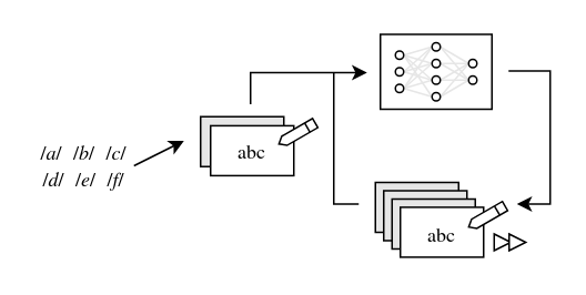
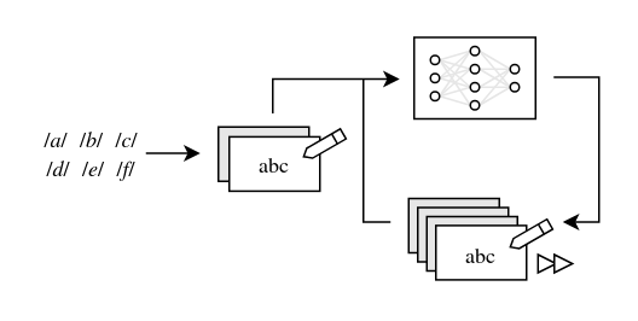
- <mxCell id="5" value="&lt;font face=&quot;TeX Gyre Termes&quot;&gt;/&lt;i&gt;a&lt;/i&gt;/&amp;nbsp; /&lt;i&gt;b&lt;/i&gt;/&amp;nbsp; /&lt;i&gt;c&lt;/i&gt;/&lt;br&gt;/&lt;i&gt;d&lt;/i&gt;/&amp;nbsp; /&lt;i&gt;e&lt;/i&gt;/&amp;nbsp; /&lt;i&gt;f&lt;/i&gt;/&lt;br&gt;&lt;/font&gt;" style="text;html=1;strokeColor=none;fillColor=none;align=center;verticalAlign=middle;whiteSpace=wrap;rounded=0;" parent="1" vertex="1"><mxGeometry x="20" y="84" width="60" height="30" as="geometry" /></mxCell>
+ <mxCell id="5" value="&lt;font face=&quot;TeX Gyre Termes&quot;&gt;/&lt;i&gt;a&lt;/i&gt;/&amp;nbsp; /&lt;i&gt;b&lt;/i&gt;/&amp;nbsp; /&lt;i&gt;c&lt;/i&gt;/&lt;br&gt;/&lt;i&gt;d&lt;/i&gt;/&amp;nbsp; /&lt;i&gt;e&lt;/i&gt;/&amp;nbsp; /&lt;i&gt;f&lt;/i&gt;/&lt;br&gt;&lt;/font&gt;" style="text;html=1;strokeColor=none;fillColor=none;align=center;verticalAlign=middle;whiteSpace=wrap;rounded=0;" parent="1" vertex="1"><mxGeometry x="20" y="69" width="60" height="30" as="geometry" /></mxCell>
